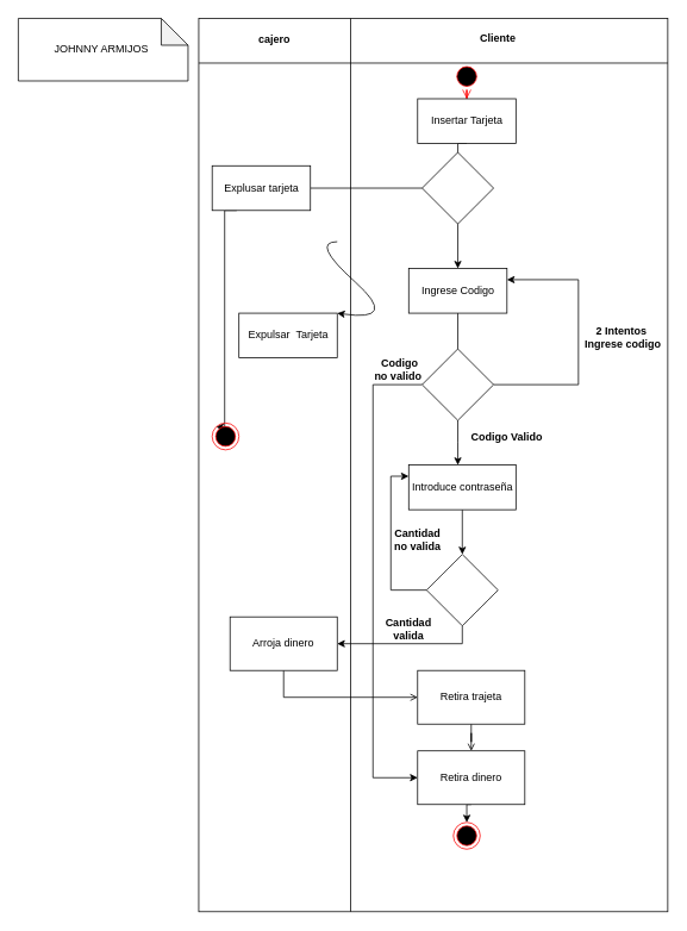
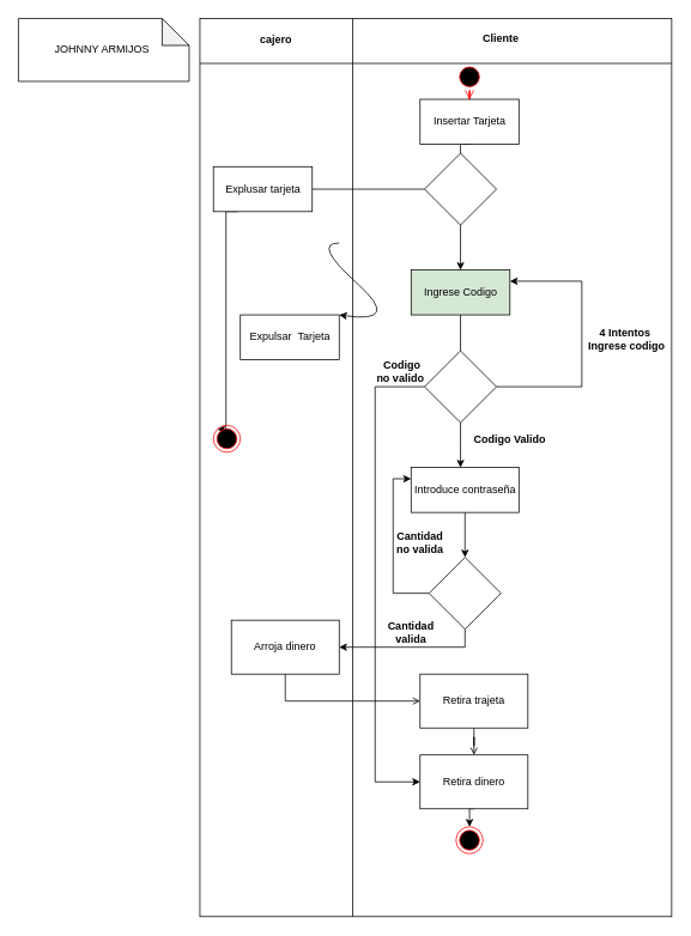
- <mxCell id="11" value="Ingrese Codigo" style="html=1;" vertex="1" parent="1"><mxGeometry x="457" y="300" width="110" height="50" as="geometry" /></mxCell>
+ <mxCell id="11" value="Ingrese Codigo" style="html=1;fillColor=#d5e8d4;" vertex="1" parent="1"><mxGeometry x="457" y="300" width="110" height="50" as="geometry" /></mxCell>
- <mxCell id="19" value="2 Intentos &#10;Ingrese codigo" style="text;align=center;fontStyle=1;verticalAlign=middle;spacingLeft=3;spacingRight=3;strokeColor=none;rotatable=0;points=[[0,0.5],[1,0.5]];portConstraint=eastwest;" vertex="1" parent="1"><mxGeometry x="657" y="364" width="80" height="26" as="geometry" /></mxCell>
+ <mxCell id="19" value="4 Intentos &#10;Ingrese codigo" style="text;align=center;fontStyle=1;verticalAlign=middle;spacingLeft=3;spacingRight=3;strokeColor=none;rotatable=0;points=[[0,0.5],[1,0.5]];portConstraint=eastwest;" vertex="1" parent="1"><mxGeometry x="657" y="364" width="80" height="26" as="geometry" /></mxCell>
